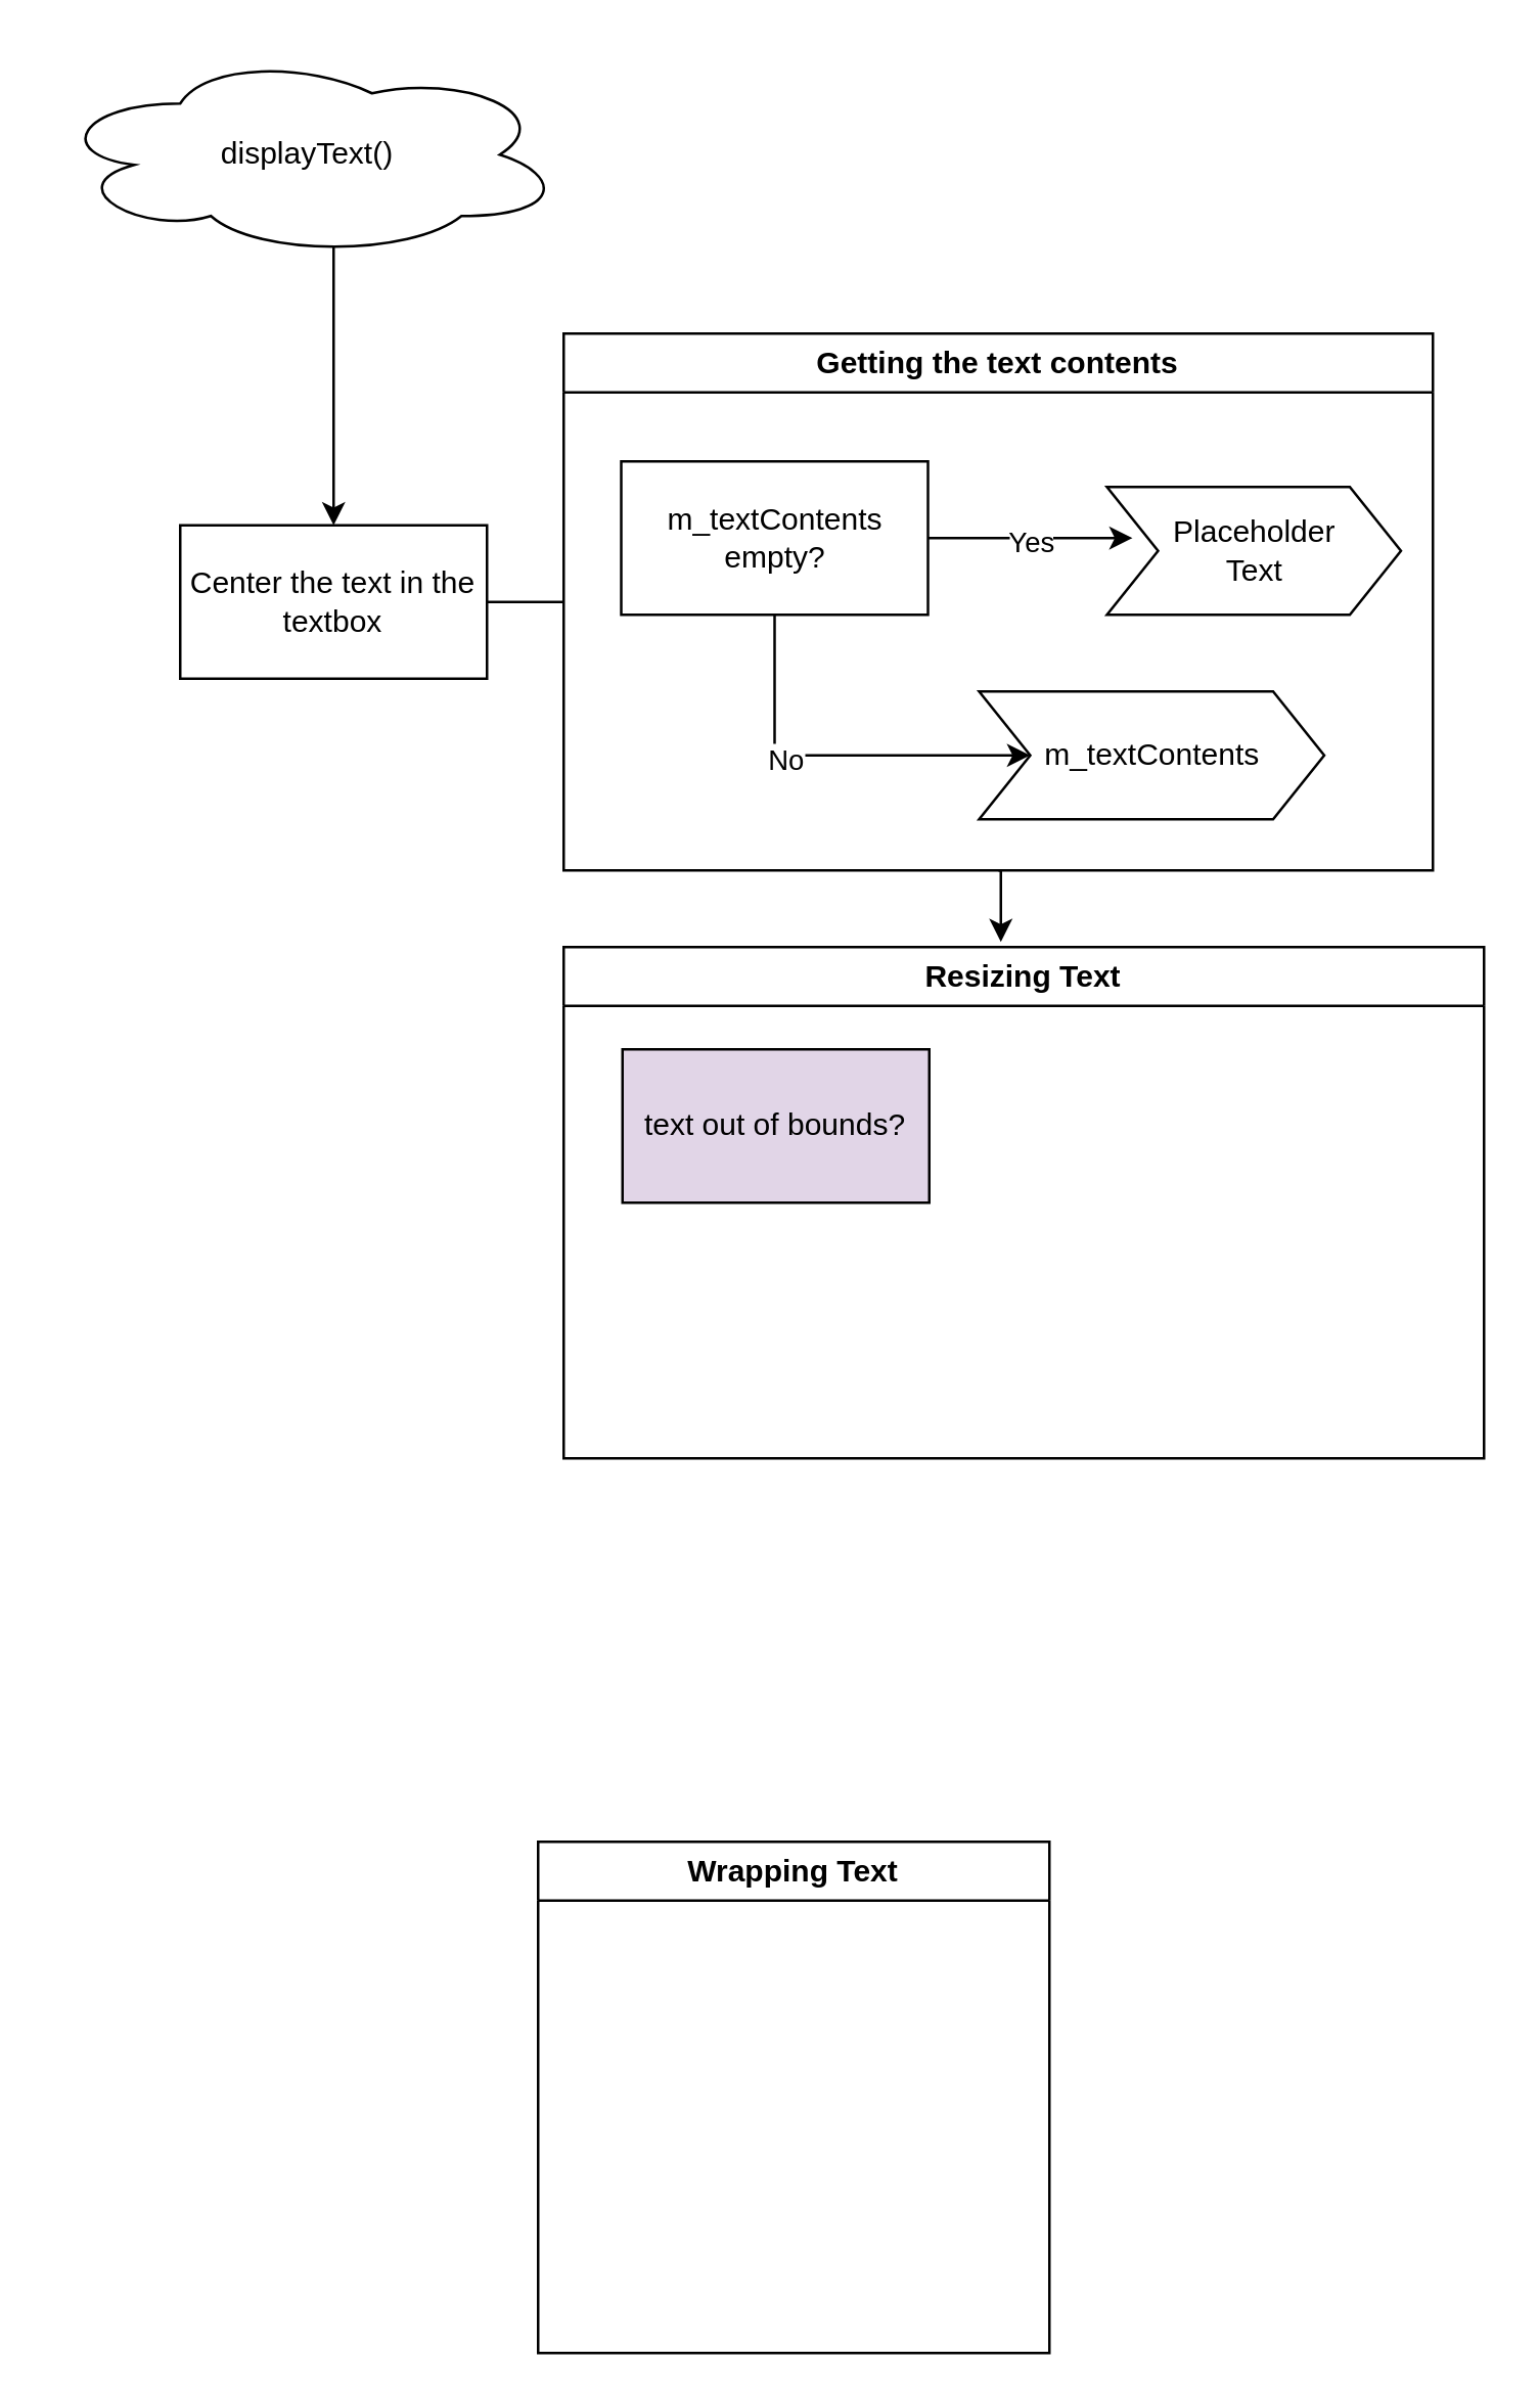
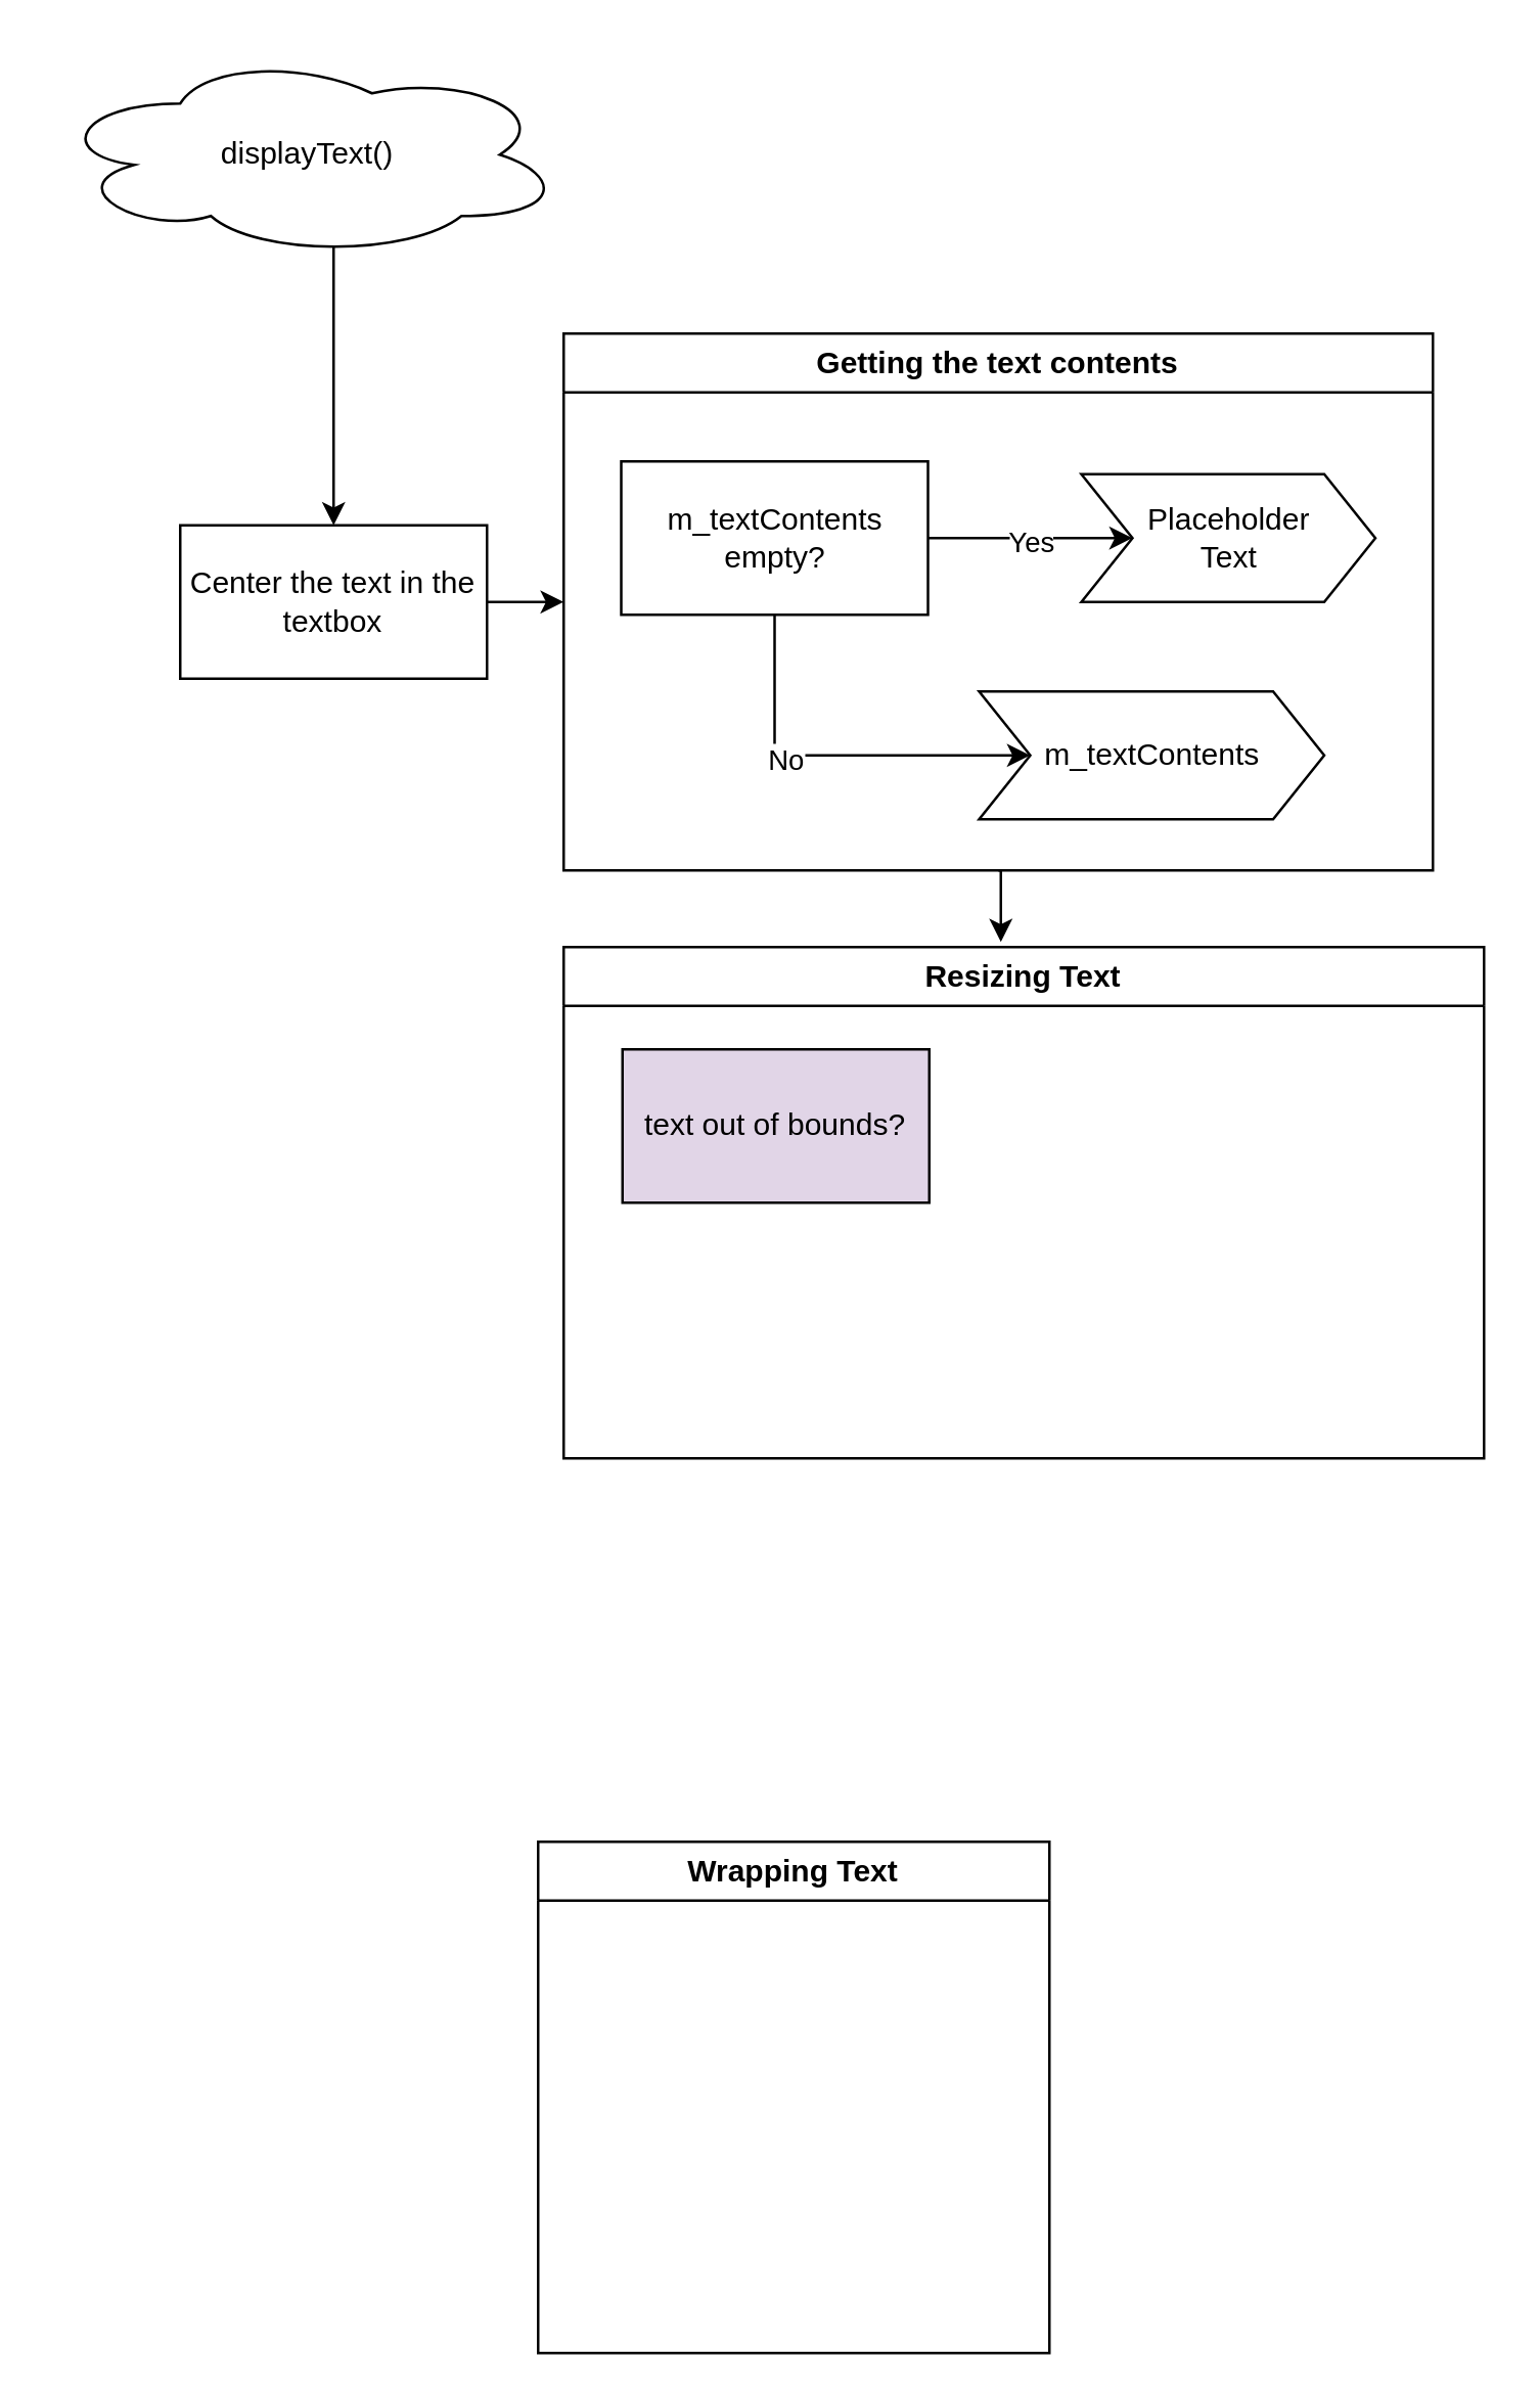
- <mxCell id="10" value="Placeholder&lt;div&gt;Text&lt;/div&gt;" style="shape=step;perimeter=stepPerimeter;whiteSpace=wrap;html=1;fixedSize=1;" vertex="1" parent="4"><mxGeometry x="212.5" y="60" width="115" height="50" as="geometry" /></mxCell>
+ <mxCell id="10" value="Placeholder&lt;div&gt;Text&lt;/div&gt;" style="shape=step;perimeter=stepPerimeter;whiteSpace=wrap;html=1;fixedSize=1;" vertex="1" parent="4"><mxGeometry x="202.5" y="55" width="115" height="50" as="geometry" /></mxCell>
- <mxCell id="15" style="edgeStyle=orthogonalEdgeStyle;rounded=0;orthogonalLoop=1;jettySize=auto;html=1;exitX=1;exitY=0.5;exitDx=0;exitDy=0;entryX=0;entryY=0.5;entryDx=0;entryDy=0;endArrow=none;" edge="1" parent="1" source="16" target="4"><mxGeometry relative="1" as="geometry" /></mxCell>
+ <mxCell id="15" style="edgeStyle=orthogonalEdgeStyle;rounded=0;orthogonalLoop=1;jettySize=auto;html=1;exitX=1;exitY=0.5;exitDx=0;exitDy=0;entryX=0;entryY=0.5;entryDx=0;entryDy=0;" edge="1" parent="1" source="16" target="4"><mxGeometry relative="1" as="geometry" /></mxCell>
